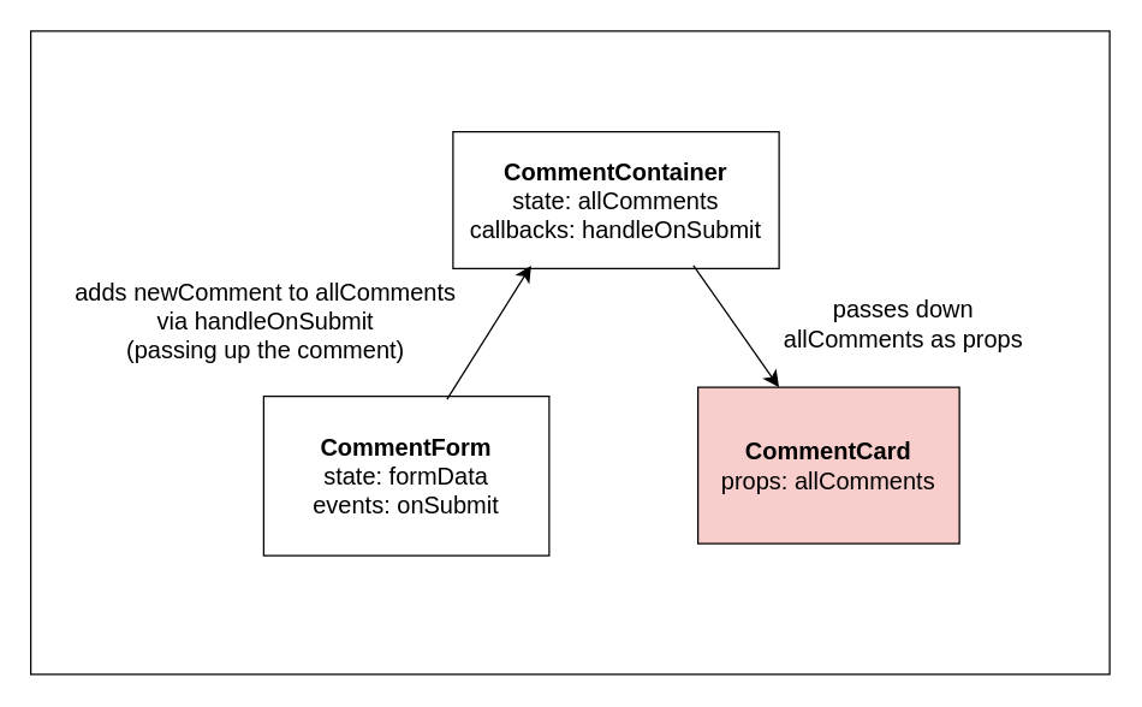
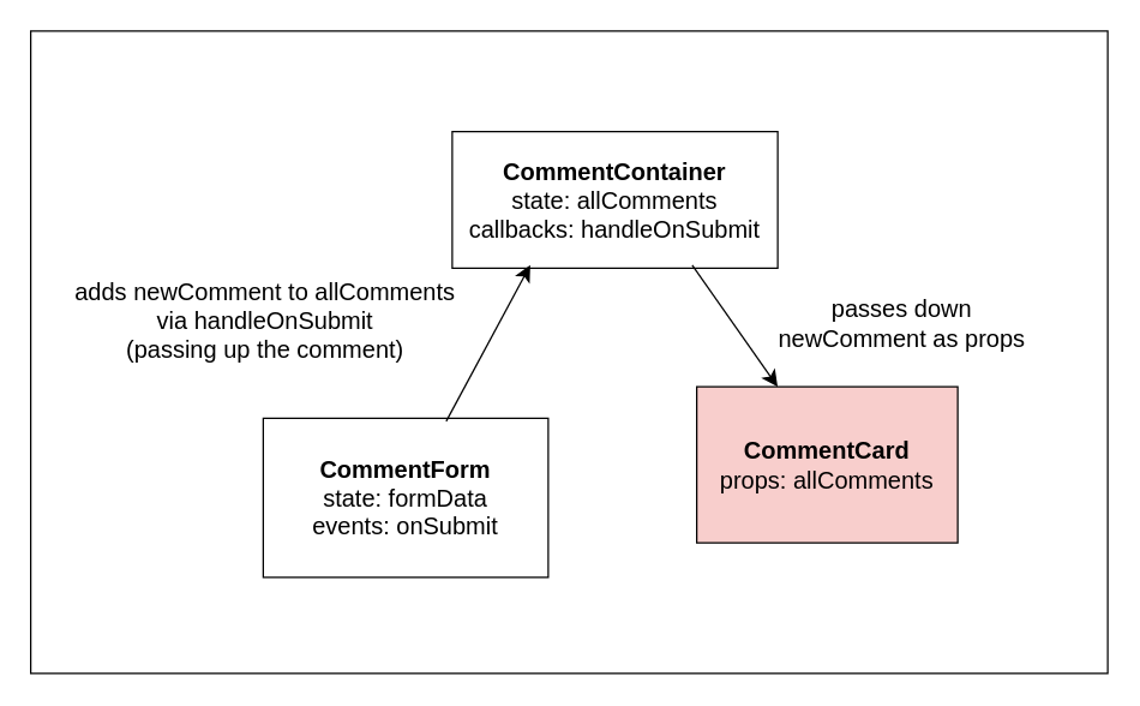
- <mxCell id="8" value="passes down allComments as props" style="text;html=1;strokeColor=none;fillColor=none;align=center;verticalAlign=middle;whiteSpace=wrap;rounded=0;fontSize=16;" vertex="1" parent="1"><mxGeometry x="510" y="197.5" width="182" height="35.5" as="geometry" /></mxCell>
+ <mxCell id="8" value="passes down newComment as props" style="text;html=1;strokeColor=none;fillColor=none;align=center;verticalAlign=middle;whiteSpace=wrap;rounded=0;fontSize=16;" vertex="1" parent="1"><mxGeometry x="510" y="197.5" width="182" height="35.5" as="geometry" /></mxCell>
- <mxCell id="3" value="&lt;b&gt;CommentForm&lt;/b&gt;&lt;br&gt;state: formData&lt;br&gt;events: onSubmit" style="rounded=0;whiteSpace=wrap;html=1;fontSize=16;" vertex="1" parent="1"><mxGeometry x="175" y="263" width="190" height="106" as="geometry" /></mxCell>
+ <mxCell id="3" value="&lt;b&gt;CommentForm&lt;/b&gt;&lt;br&gt;state: formData&lt;br&gt;events: onSubmit" style="rounded=0;whiteSpace=wrap;html=1;fontSize=16;" vertex="1" parent="1"><mxGeometry x="175" y="278" width="190" height="106" as="geometry" /></mxCell>
